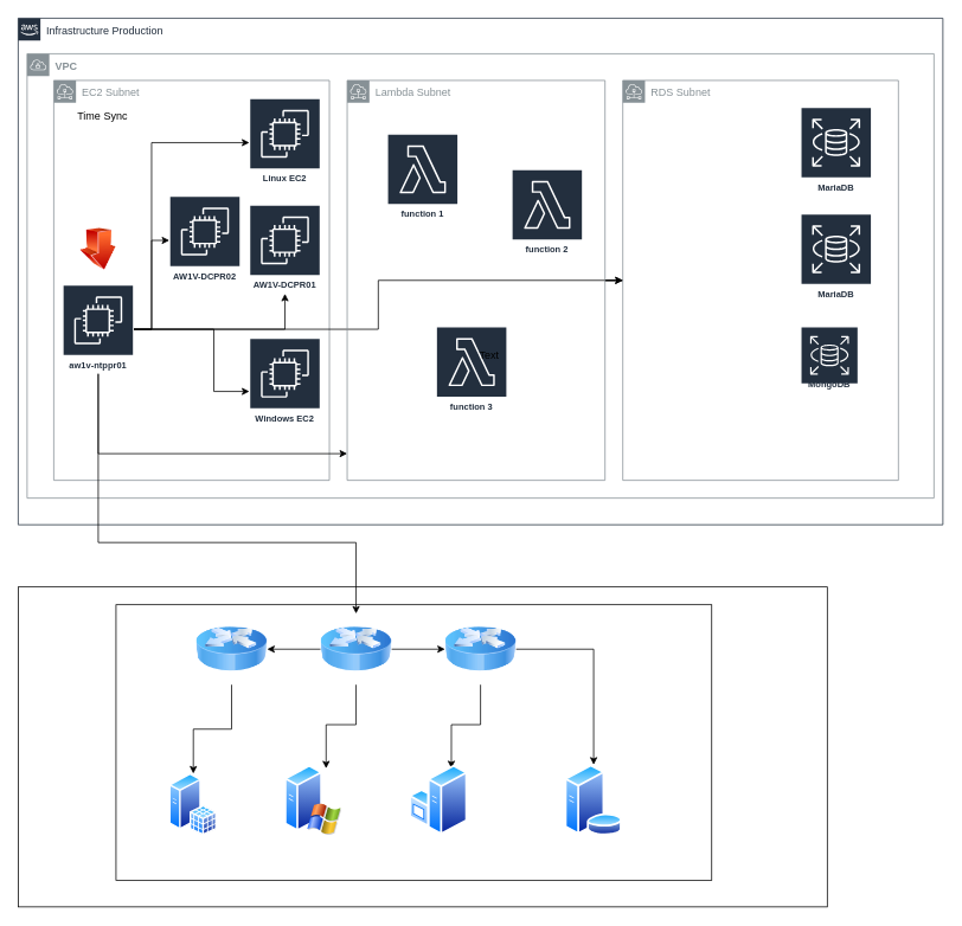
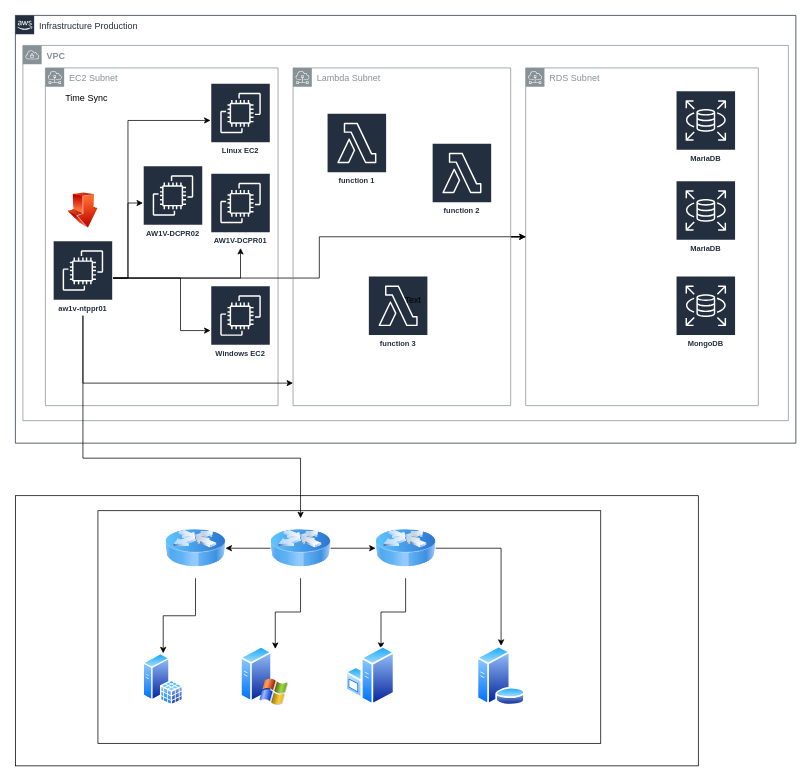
- <mxCell id="21" value="MongoDB" style="outlineConnect=0;fontColor=#232F3E;gradientColor=none;strokeColor=#ffffff;fillColor=#232F3E;dashed=0;verticalLabelPosition=middle;verticalAlign=bottom;align=center;html=1;whiteSpace=wrap;fontSize=10;fontStyle=1;spacing=3;shape=mxgraph.aws4.productIcon;prIcon=mxgraph.aws4.rds;" vertex="1" parent="1"><mxGeometry x="900" y="367" width="65" height="75" as="geometry" /></mxCell>
+ <mxCell id="21" value="MongoDB" style="outlineConnect=0;fontColor=#232F3E;gradientColor=none;strokeColor=#ffffff;fillColor=#232F3E;dashed=0;verticalLabelPosition=middle;verticalAlign=bottom;align=center;html=1;whiteSpace=wrap;fontSize=10;fontStyle=1;spacing=3;shape=mxgraph.aws4.productIcon;prIcon=mxgraph.aws4.rds;" vertex="1" parent="1"><mxGeometry x="900" y="367" width="80" height="100" as="geometry" /></mxCell>
